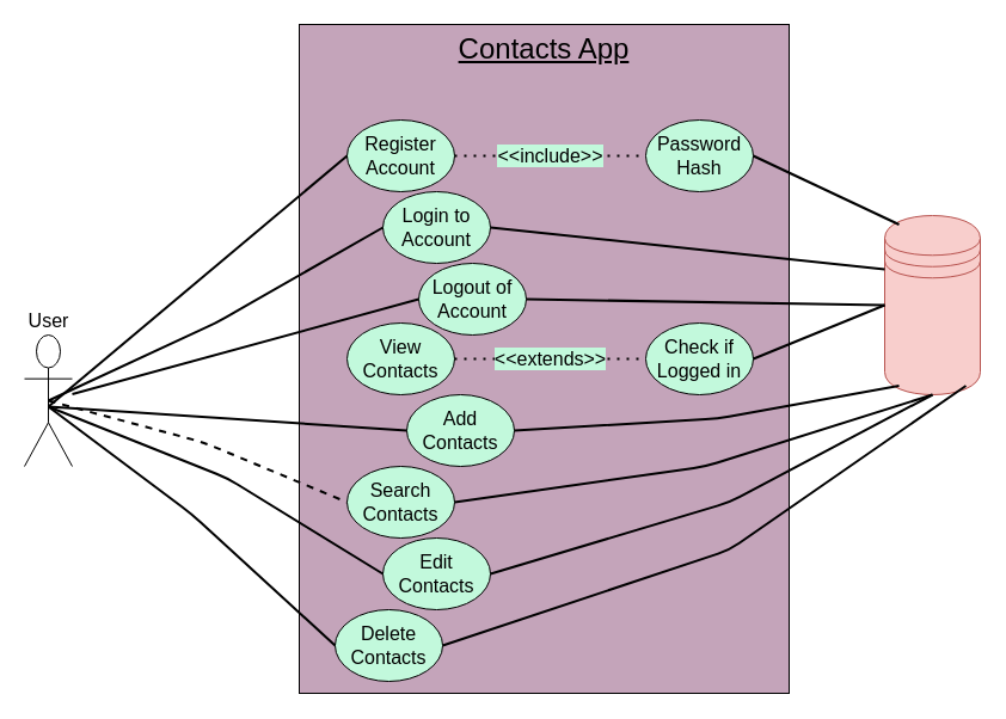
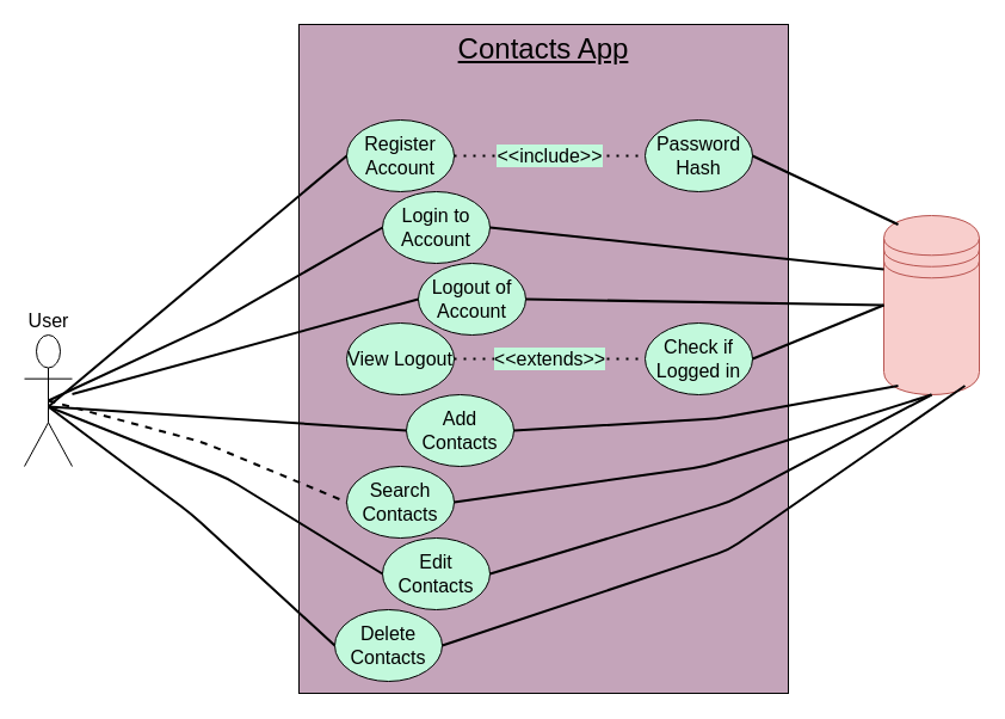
- <mxCell id="7" value="View Contacts" style="ellipse;whiteSpace=wrap;html=1;labelBackgroundColor=none;fontFamily=Helvetica;fontSize=16;fillColor=#C2F9DC;" vertex="1" parent="1"><mxGeometry x="290" y="270" width="90" height="60" as="geometry" /></mxCell>
+ <mxCell id="7" value="View Logout" style="ellipse;whiteSpace=wrap;html=1;labelBackgroundColor=none;fontFamily=Helvetica;fontSize=16;fillColor=#C2F9DC;" vertex="1" parent="1"><mxGeometry x="290" y="270" width="90" height="60" as="geometry" /></mxCell>
